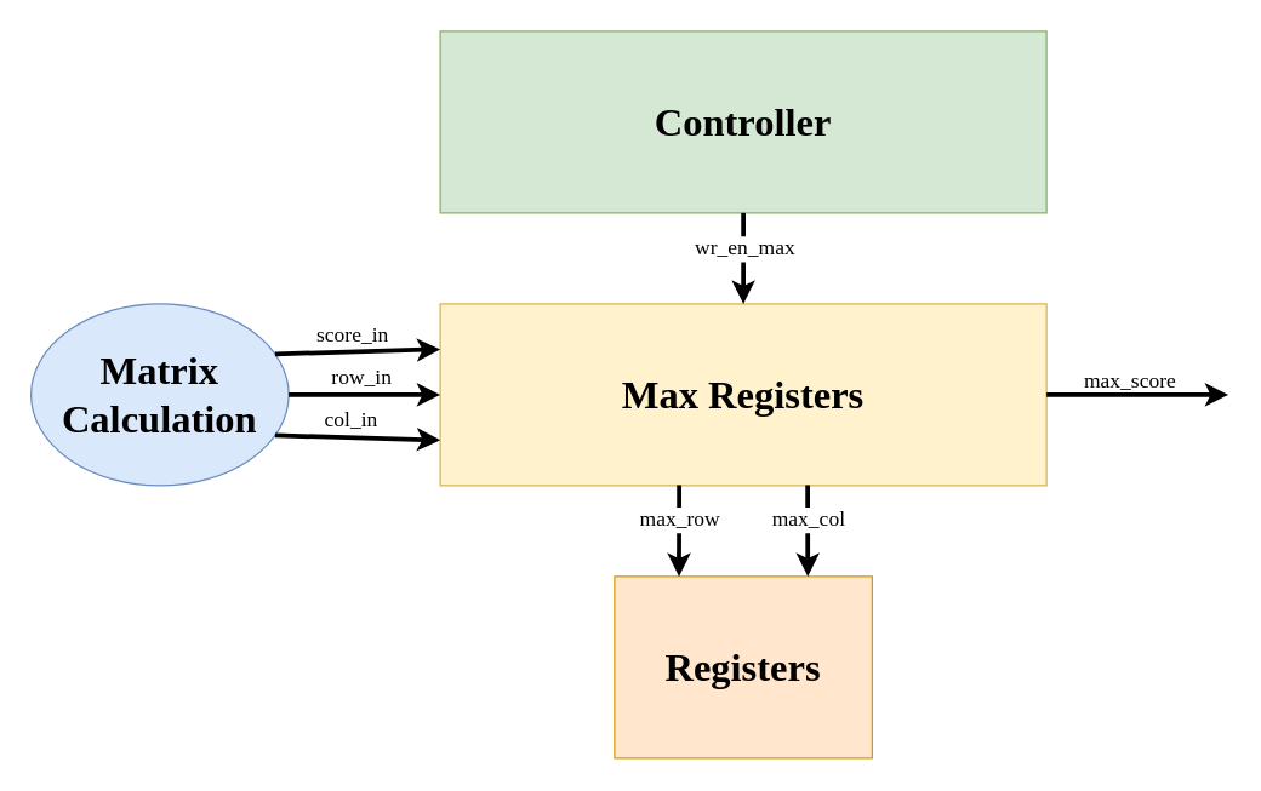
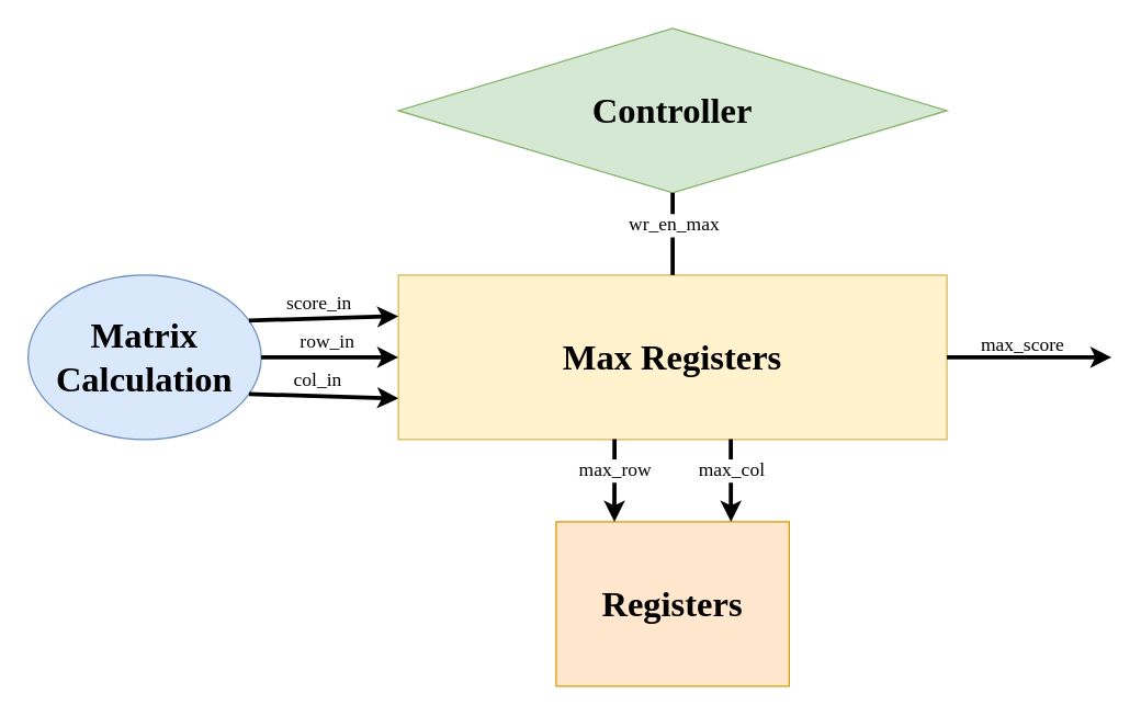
- <mxCell id="5" value="&lt;font size=&quot;1&quot; face=&quot;Garamond&quot;&gt;&lt;b style=&quot;font-size: 26px;&quot;&gt;Controller&lt;/b&gt;&lt;/font&gt;" style="rounded=0;whiteSpace=wrap;html=1;fillColor=#d5e8d4;strokeColor=#82b366;" parent="1" vertex="1"><mxGeometry x="290" y="20" width="400" height="120" as="geometry" /></mxCell>
+ <mxCell id="5" value="&lt;font size=&quot;1&quot; face=&quot;Garamond&quot;&gt;&lt;b style=&quot;font-size: 26px;&quot;&gt;Controller&lt;/b&gt;&lt;/font&gt;" style="rhombus;whiteSpace=wrap;html=1;fillColor=#d5e8d4;strokeColor=#82b366;" parent="1" vertex="1"><mxGeometry x="290" y="20" width="400" height="120" as="geometry" /></mxCell>
- <mxCell id="6" value="" style="endArrow=classic;html=1;rounded=0;strokeWidth=3;entryX=0.5;entryY=0;entryDx=0;entryDy=0;exitX=0.5;exitY=1;exitDx=0;exitDy=0;" parent="1" edge="1" target="2" source="5"><mxGeometry width="50" height="50" relative="1" as="geometry"><mxPoint x="530" y="120" as="sourcePoint" /><mxPoint x="530" y="200" as="targetPoint" /></mxGeometry></mxCell>
+ <mxCell id="6" value="" style="endArrow=none;html=1;rounded=0;strokeWidth=3;entryX=0.5;entryY=0;entryDx=0;entryDy=0;exitX=0.5;exitY=1;exitDx=0;exitDy=0;" parent="1" edge="1" target="2" source="5"><mxGeometry width="50" height="50" relative="1" as="geometry"><mxPoint x="530" y="120" as="sourcePoint" /><mxPoint x="530" y="200" as="targetPoint" /></mxGeometry></mxCell>
